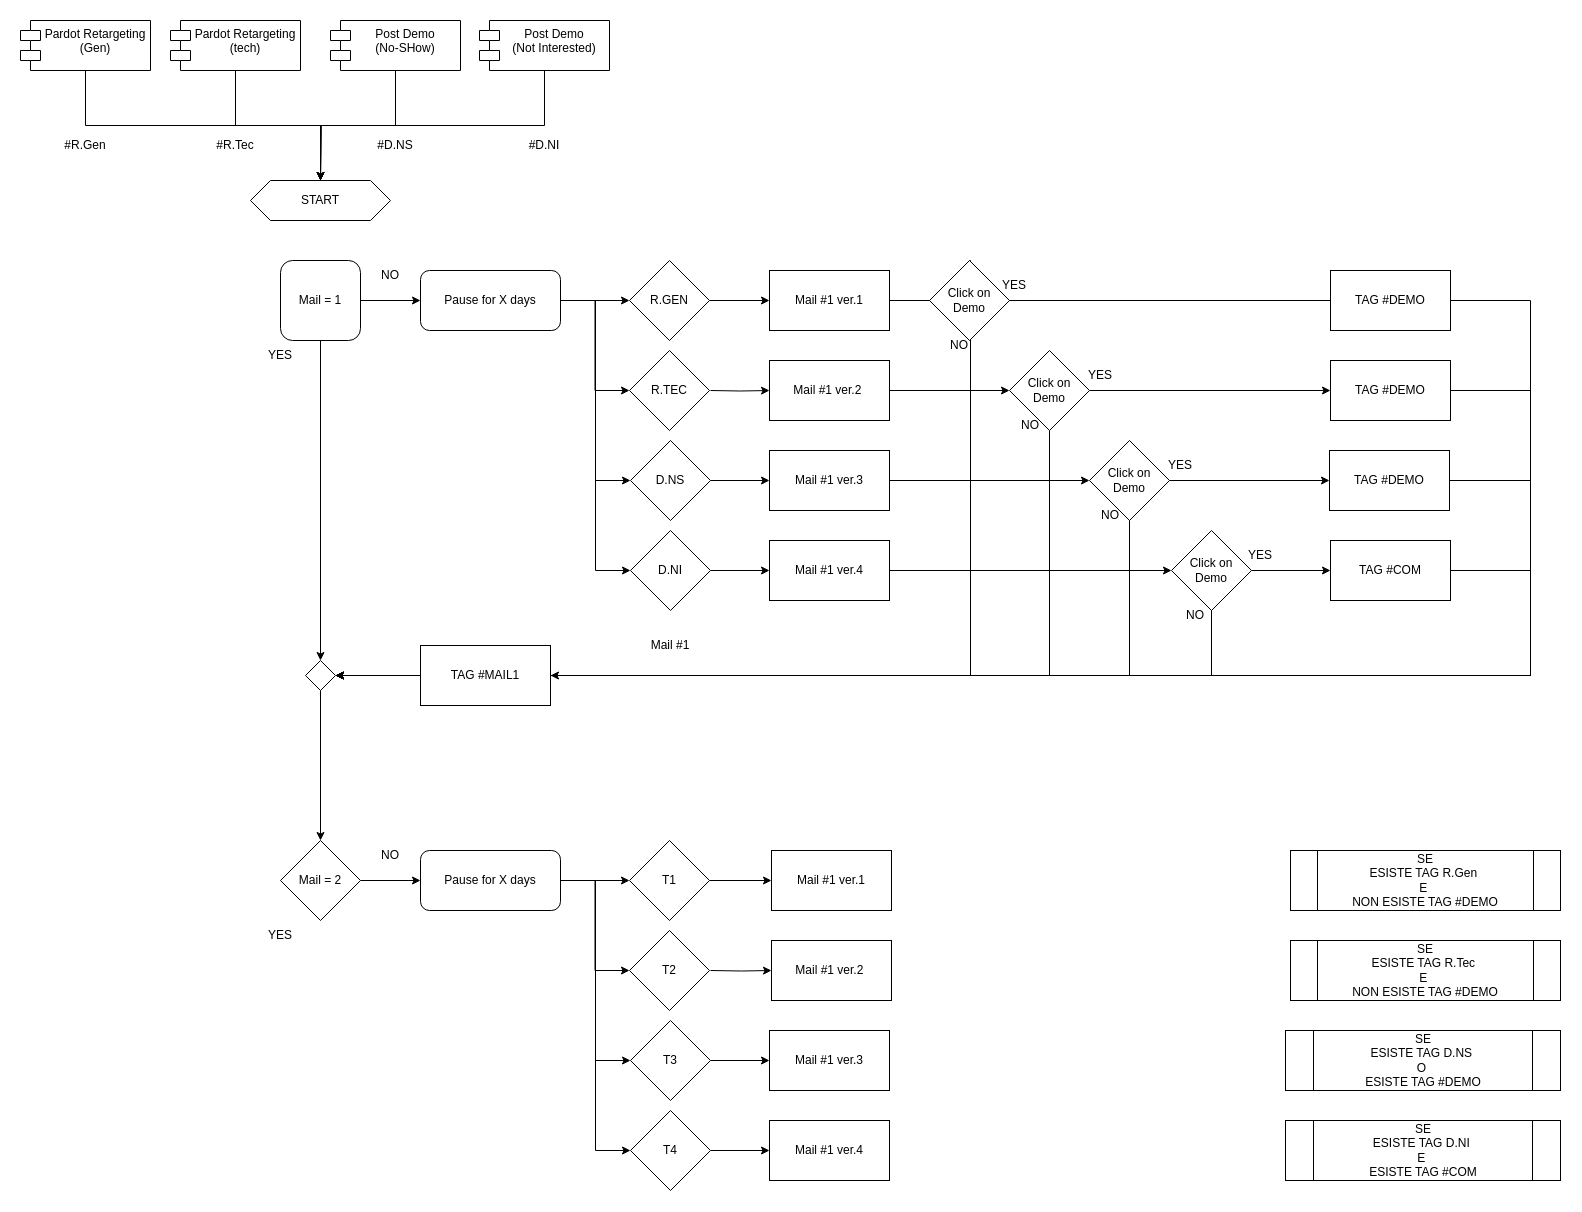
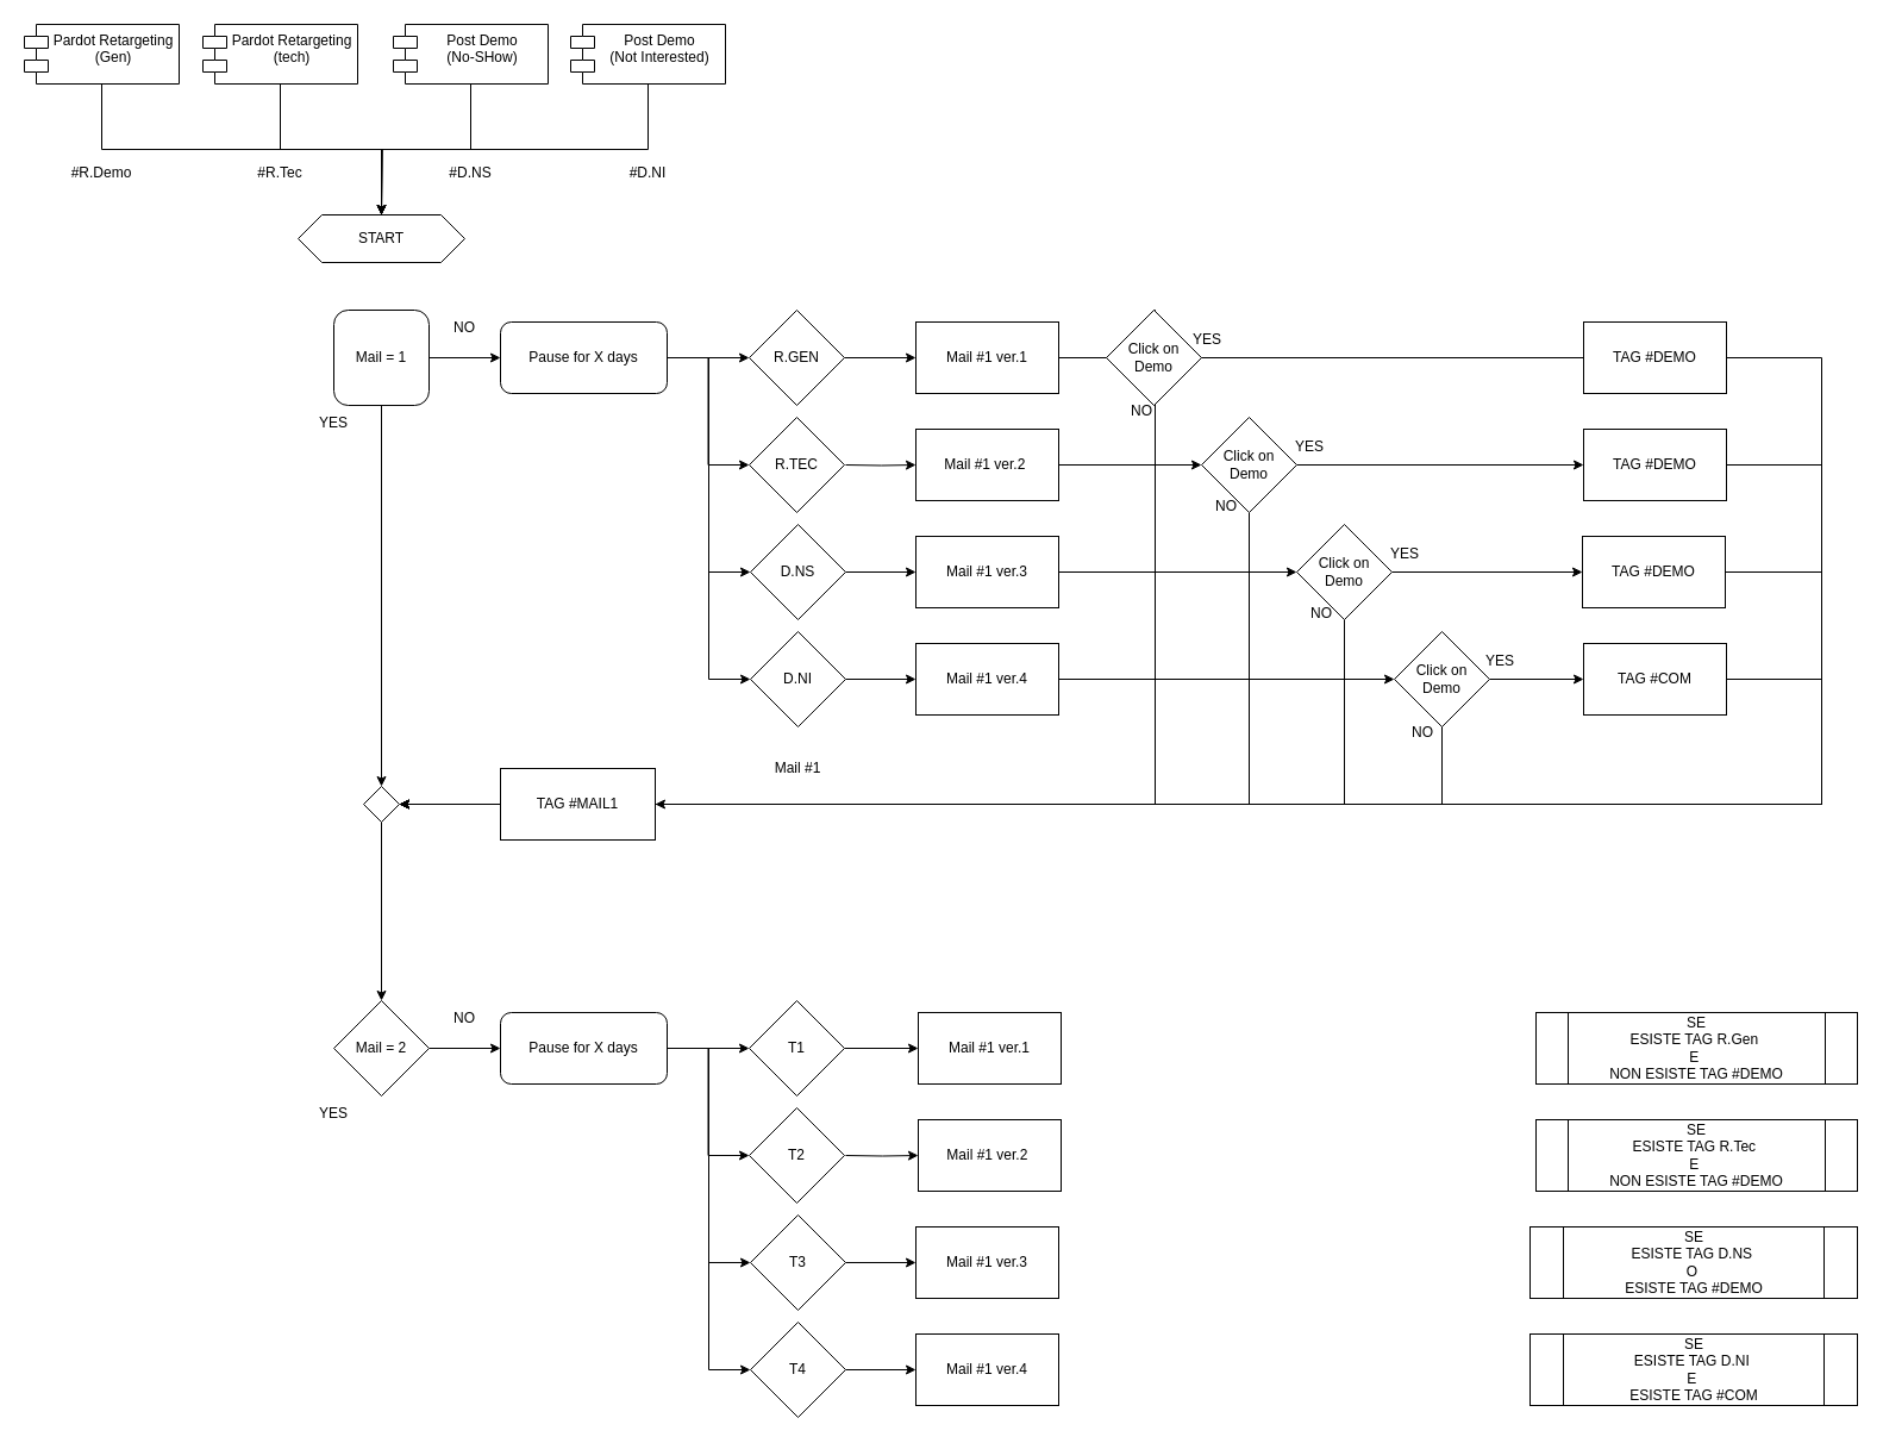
- <mxCell id="11" value="#R.Gen" style="text;html=1;strokeColor=none;fillColor=none;align=center;verticalAlign=middle;whiteSpace=wrap;rounded=0;" vertex="1" parent="1"><mxGeometry x="55" y="130" width="60" height="30" as="geometry" /></mxCell>
+ <mxCell id="11" value="#R.Demo" style="text;html=1;strokeColor=none;fillColor=none;align=center;verticalAlign=middle;whiteSpace=wrap;rounded=0;" vertex="1" parent="1"><mxGeometry x="55" y="130" width="60" height="30" as="geometry" /></mxCell>
